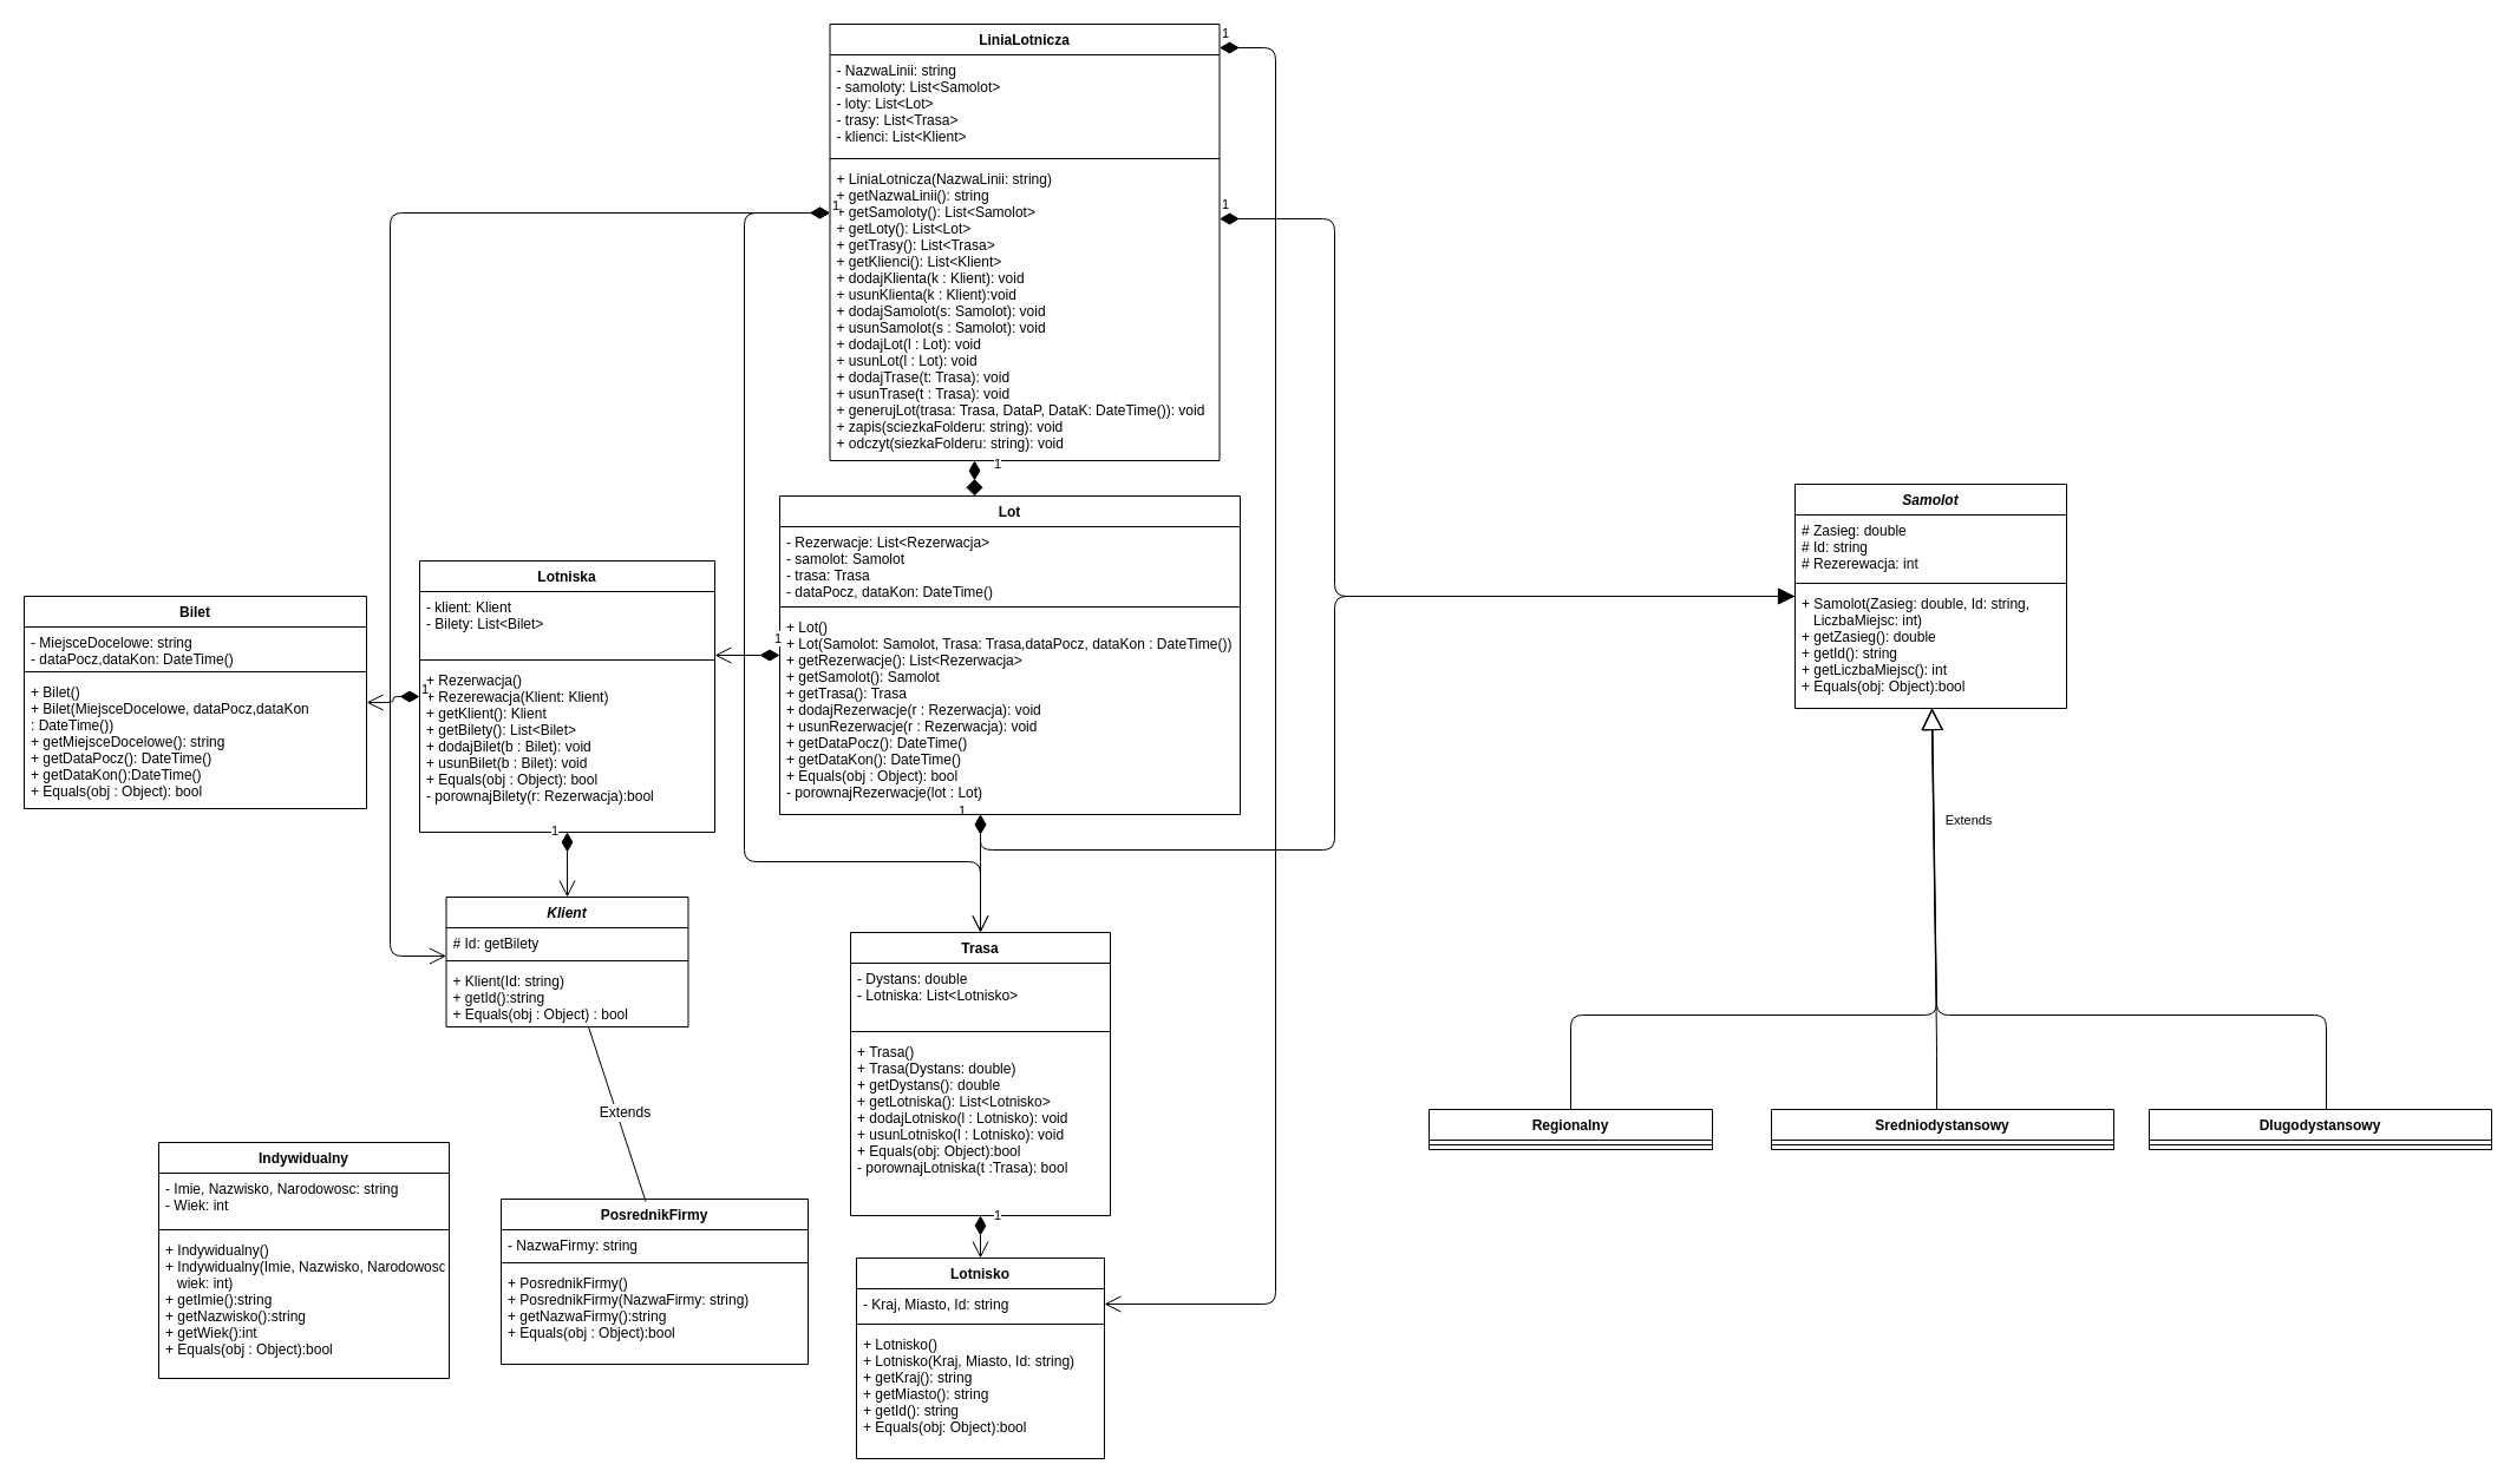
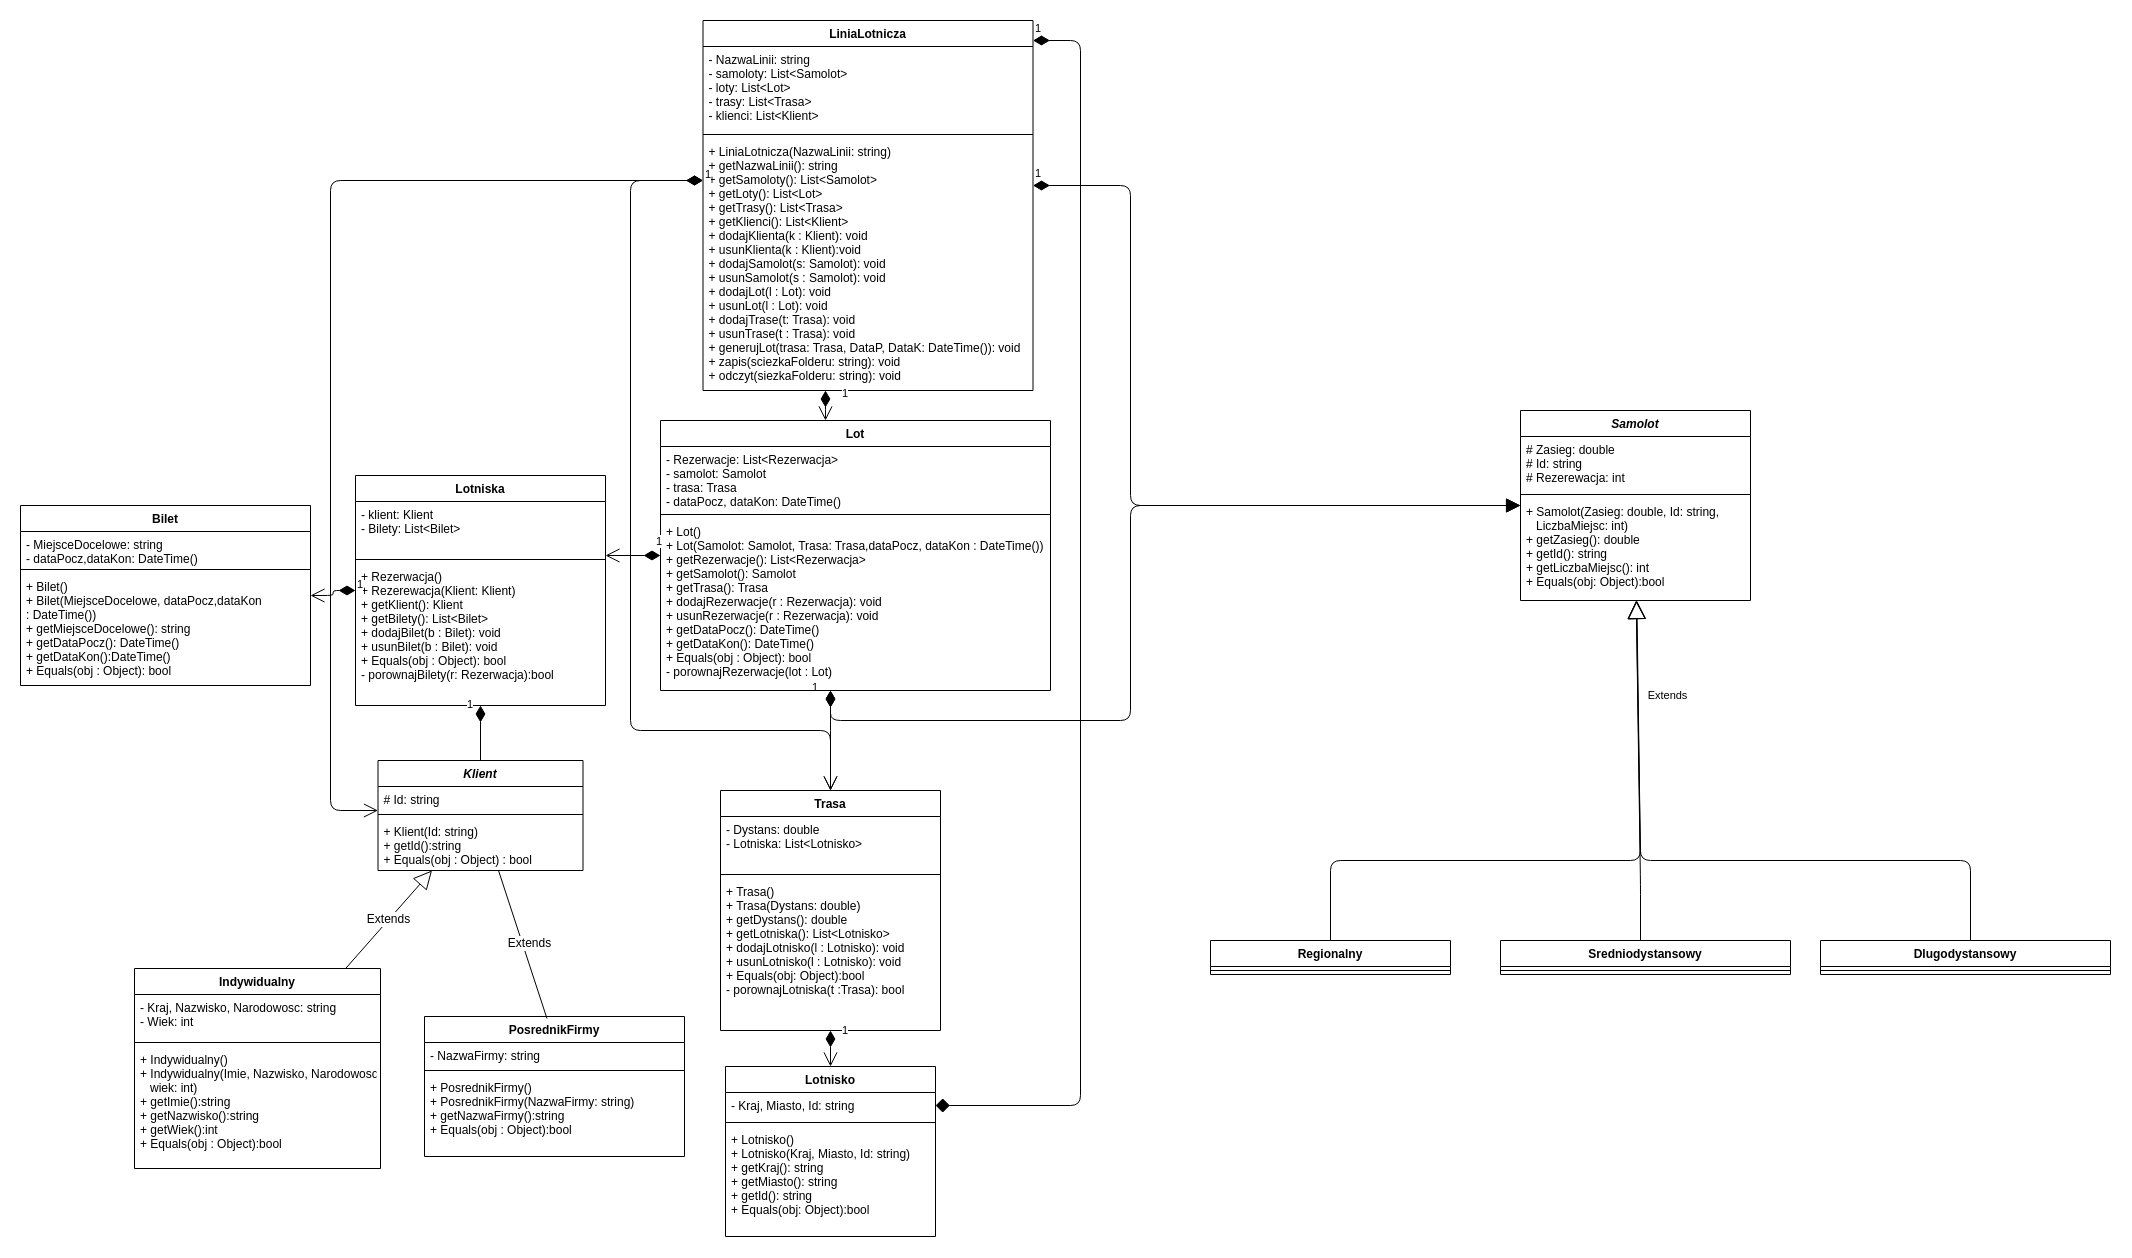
- <mxCell id="46" value="1" style="endArrow=diamond;html=1;endSize=12;startArrow=diamondThin;startSize=14;startFill=1;edgeStyle=orthogonalEdgeStyle;align=left;verticalAlign=bottom;" parent="1" source="42" target="29" edge="1"><mxGeometry x="-0.2" y="15" relative="1" as="geometry"><mxPoint x="790" y="400" as="sourcePoint" /><mxPoint x="915" y="370" as="targetPoint" /><Array as="points"><mxPoint x="825" y="400" /><mxPoint x="825" y="400" /></Array><mxPoint as="offset" /></mxGeometry></mxCell>
+ <mxCell id="46" value="1" style="endArrow=open;html=1;endSize=12;startArrow=diamondThin;startSize=14;startFill=1;edgeStyle=orthogonalEdgeStyle;align=left;verticalAlign=bottom;" parent="1" source="42" target="29" edge="1"><mxGeometry x="-0.2" y="15" relative="1" as="geometry"><mxPoint x="790" y="400" as="sourcePoint" /><mxPoint x="915" y="370" as="targetPoint" /><Array as="points"><mxPoint x="825" y="400" /><mxPoint x="825" y="400" /></Array><mxPoint as="offset" /></mxGeometry></mxCell>
- <mxCell id="47" value="1" style="endArrow=none;html=1;endSize=12;startArrow=diamondThin;startSize=14;startFill=1;edgeStyle=orthogonalEdgeStyle;align=left;verticalAlign=bottom;" parent="1" source="42" target="11" edge="1"><mxGeometry x="-1" y="3" relative="1" as="geometry"><mxPoint x="1000" y="409" as="sourcePoint" /><mxPoint x="1160" y="409" as="targetPoint" /><Array as="points"><mxPoint x="1130" y="185" /></Array></mxGeometry></mxCell>
+ <mxCell id="47" value="1" style="endArrow=open;html=1;endSize=12;startArrow=diamondThin;startSize=14;startFill=1;edgeStyle=orthogonalEdgeStyle;align=left;verticalAlign=bottom;" parent="1" source="42" target="11" edge="1"><mxGeometry x="-1" y="3" relative="1" as="geometry"><mxPoint x="1000" y="409" as="sourcePoint" /><mxPoint x="1160" y="409" as="targetPoint" /><Array as="points"><mxPoint x="1130" y="185" /></Array></mxGeometry></mxCell>
- <mxCell id="40" value="1" style="endArrow=open;html=1;endSize=12;startArrow=diamondThin;startSize=14;startFill=1;edgeStyle=orthogonalEdgeStyle;align=left;verticalAlign=bottom;" parent="1" source="36" target="2" edge="1"><mxGeometry x="-0.714" y="-15" relative="1" as="geometry"><mxPoint x="380" y="690" as="sourcePoint" /><mxPoint x="480" y="730" as="targetPoint" /><mxPoint as="offset" /></mxGeometry></mxCell>
+ <mxCell id="40" value="1" style="endArrow=none;html=1;endSize=12;startArrow=diamondThin;startSize=14;startFill=1;edgeStyle=orthogonalEdgeStyle;align=left;verticalAlign=bottom;" parent="1" source="36" target="2" edge="1"><mxGeometry x="-0.714" y="-15" relative="1" as="geometry"><mxPoint x="380" y="690" as="sourcePoint" /><mxPoint x="480" y="730" as="targetPoint" /><mxPoint as="offset" /></mxGeometry></mxCell>
- <mxCell id="3" value="# Id: getBilety" style="text;strokeColor=none;fillColor=none;align=left;verticalAlign=top;spacingLeft=4;spacingRight=4;overflow=hidden;rotatable=0;points=[[0,0.5],[1,0.5]];portConstraint=eastwest;" parent="2" vertex="1"><mxGeometry y="26" width="205" height="24" as="geometry" /></mxCell>
+ <mxCell id="3" value="# Id: string" style="text;strokeColor=none;fillColor=none;align=left;verticalAlign=top;spacingLeft=4;spacingRight=4;overflow=hidden;rotatable=0;points=[[0,0.5],[1,0.5]];portConstraint=eastwest;" parent="2" vertex="1"><mxGeometry y="26" width="205" height="24" as="geometry" /></mxCell>
+ <mxCell id="34" value="Extends" style="endArrow=block;endSize=16;endFill=0;html=1;strokeWidth=1;fontSize=12;" parent="1" source="50" target="2" edge="1"><mxGeometry width="160" relative="1" as="geometry"><mxPoint x="362.685" y="1026" as="sourcePoint" /><mxPoint x="360" y="1020" as="targetPoint" /></mxGeometry></mxCell>
- <mxCell id="51" value="- Imie, Nazwisko, Narodowosc: string&#10;- Wiek: int" style="text;strokeColor=none;fillColor=none;align=left;verticalAlign=top;spacingLeft=4;spacingRight=4;overflow=hidden;rotatable=0;points=[[0,0.5],[1,0.5]];portConstraint=eastwest;" parent="50" vertex="1"><mxGeometry y="26" width="246" height="44" as="geometry" /></mxCell>
+ <mxCell id="51" value="- Kraj, Nazwisko, Narodowosc: string&#10;- Wiek: int" style="text;strokeColor=none;fillColor=none;align=left;verticalAlign=top;spacingLeft=4;spacingRight=4;overflow=hidden;rotatable=0;points=[[0,0.5],[1,0.5]];portConstraint=eastwest;" parent="50" vertex="1"><mxGeometry y="26" width="246" height="44" as="geometry" /></mxCell>
- <mxCell id="55" value="1" style="endArrow=open;html=1;endSize=12;startArrow=diamondThin;startSize=14;startFill=1;edgeStyle=orthogonalEdgeStyle;align=left;verticalAlign=bottom;" parent="1" source="42" target="25" edge="1"><mxGeometry x="-1" y="3" relative="1" as="geometry"><mxPoint x="1000" y="660" as="sourcePoint" /><mxPoint x="1160" y="660" as="targetPoint" /><Array as="points"><mxPoint x="1080" y="40" /><mxPoint x="1080" y="1105" /></Array></mxGeometry></mxCell>
+ <mxCell id="55" value="1" style="endArrow=diamond;html=1;endSize=12;startArrow=diamondThin;startSize=14;startFill=1;edgeStyle=orthogonalEdgeStyle;align=left;verticalAlign=bottom;" parent="1" source="42" target="25" edge="1"><mxGeometry x="-1" y="3" relative="1" as="geometry"><mxPoint x="1000" y="660" as="sourcePoint" /><mxPoint x="1160" y="660" as="targetPoint" /><Array as="points"><mxPoint x="1080" y="40" /><mxPoint x="1080" y="1105" /></Array></mxGeometry></mxCell>
